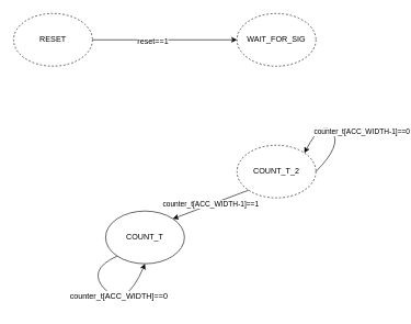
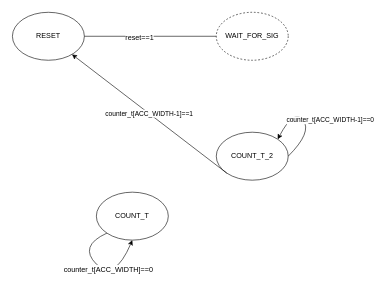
- <mxCell id="2" value="RESET" style="ellipse;whiteSpace=wrap;html=1;dashed=1;" parent="1" vertex="1"><mxGeometry x="20" y="20" width="120" height="80" as="geometry" /></mxCell>
+ <mxCell id="2" value="RESET" style="ellipse;whiteSpace=wrap;html=1;" parent="1" vertex="1"><mxGeometry x="20" y="20" width="120" height="80" as="geometry" /></mxCell>
- <mxCell id="6" value="" style="endArrow=classic;html=1;exitX=1;exitY=0.5;exitDx=0;exitDy=0;entryX=0;entryY=0.5;entryDx=0;entryDy=0;" parent="1" source="2" target="3" edge="1"><mxGeometry width="50" height="50" relative="1" as="geometry"><mxPoint x="300" y="240" as="sourcePoint" /><mxPoint x="350" y="190" as="targetPoint" /></mxGeometry></mxCell>
+ <mxCell id="6" value="" style="endArrow=none;html=1;exitX=1;exitY=0.5;exitDx=0;exitDy=0;entryX=0;entryY=0.5;entryDx=0;entryDy=0;" parent="1" source="2" target="3" edge="1"><mxGeometry width="50" height="50" relative="1" as="geometry"><mxPoint x="300" y="240" as="sourcePoint" /><mxPoint x="350" y="190" as="targetPoint" /></mxGeometry></mxCell>
- <mxCell id="4" value="COUNT_T_2" style="ellipse;whiteSpace=wrap;html=1;dashed=1;" parent="1" vertex="1"><mxGeometry x="360" y="220" width="120" height="80" as="geometry" /></mxCell>
+ <mxCell id="4" value="COUNT_T_2" style="ellipse;whiteSpace=wrap;html=1;" parent="1" vertex="1"><mxGeometry x="360" y="220" width="120" height="80" as="geometry" /></mxCell>
- <mxCell id="9" value="counter_t[ACC_WIDTH-1]==1" style="endArrow=classic;html=1;entryX=1;entryY=0;entryDx=0;entryDy=0;exitX=0;exitY=1;exitDx=0;exitDy=0;" parent="1" source="4" target="5" edge="1"><mxGeometry width="50" height="50" relative="1" as="geometry"><mxPoint x="300" y="240" as="sourcePoint" /><mxPoint x="350" y="190" as="targetPoint" /></mxGeometry></mxCell>
+ <mxCell id="9" value="counter_t[ACC_WIDTH-1]==1" style="endArrow=classic;html=1;exitX=0;exitY=1;exitDx=0;exitDy=0;" parent="1" source="4" target="2" edge="1"><mxGeometry width="50" height="50" relative="1" as="geometry"><mxPoint x="300" y="240" as="sourcePoint" /><mxPoint x="350" y="190" as="targetPoint" /></mxGeometry></mxCell>
